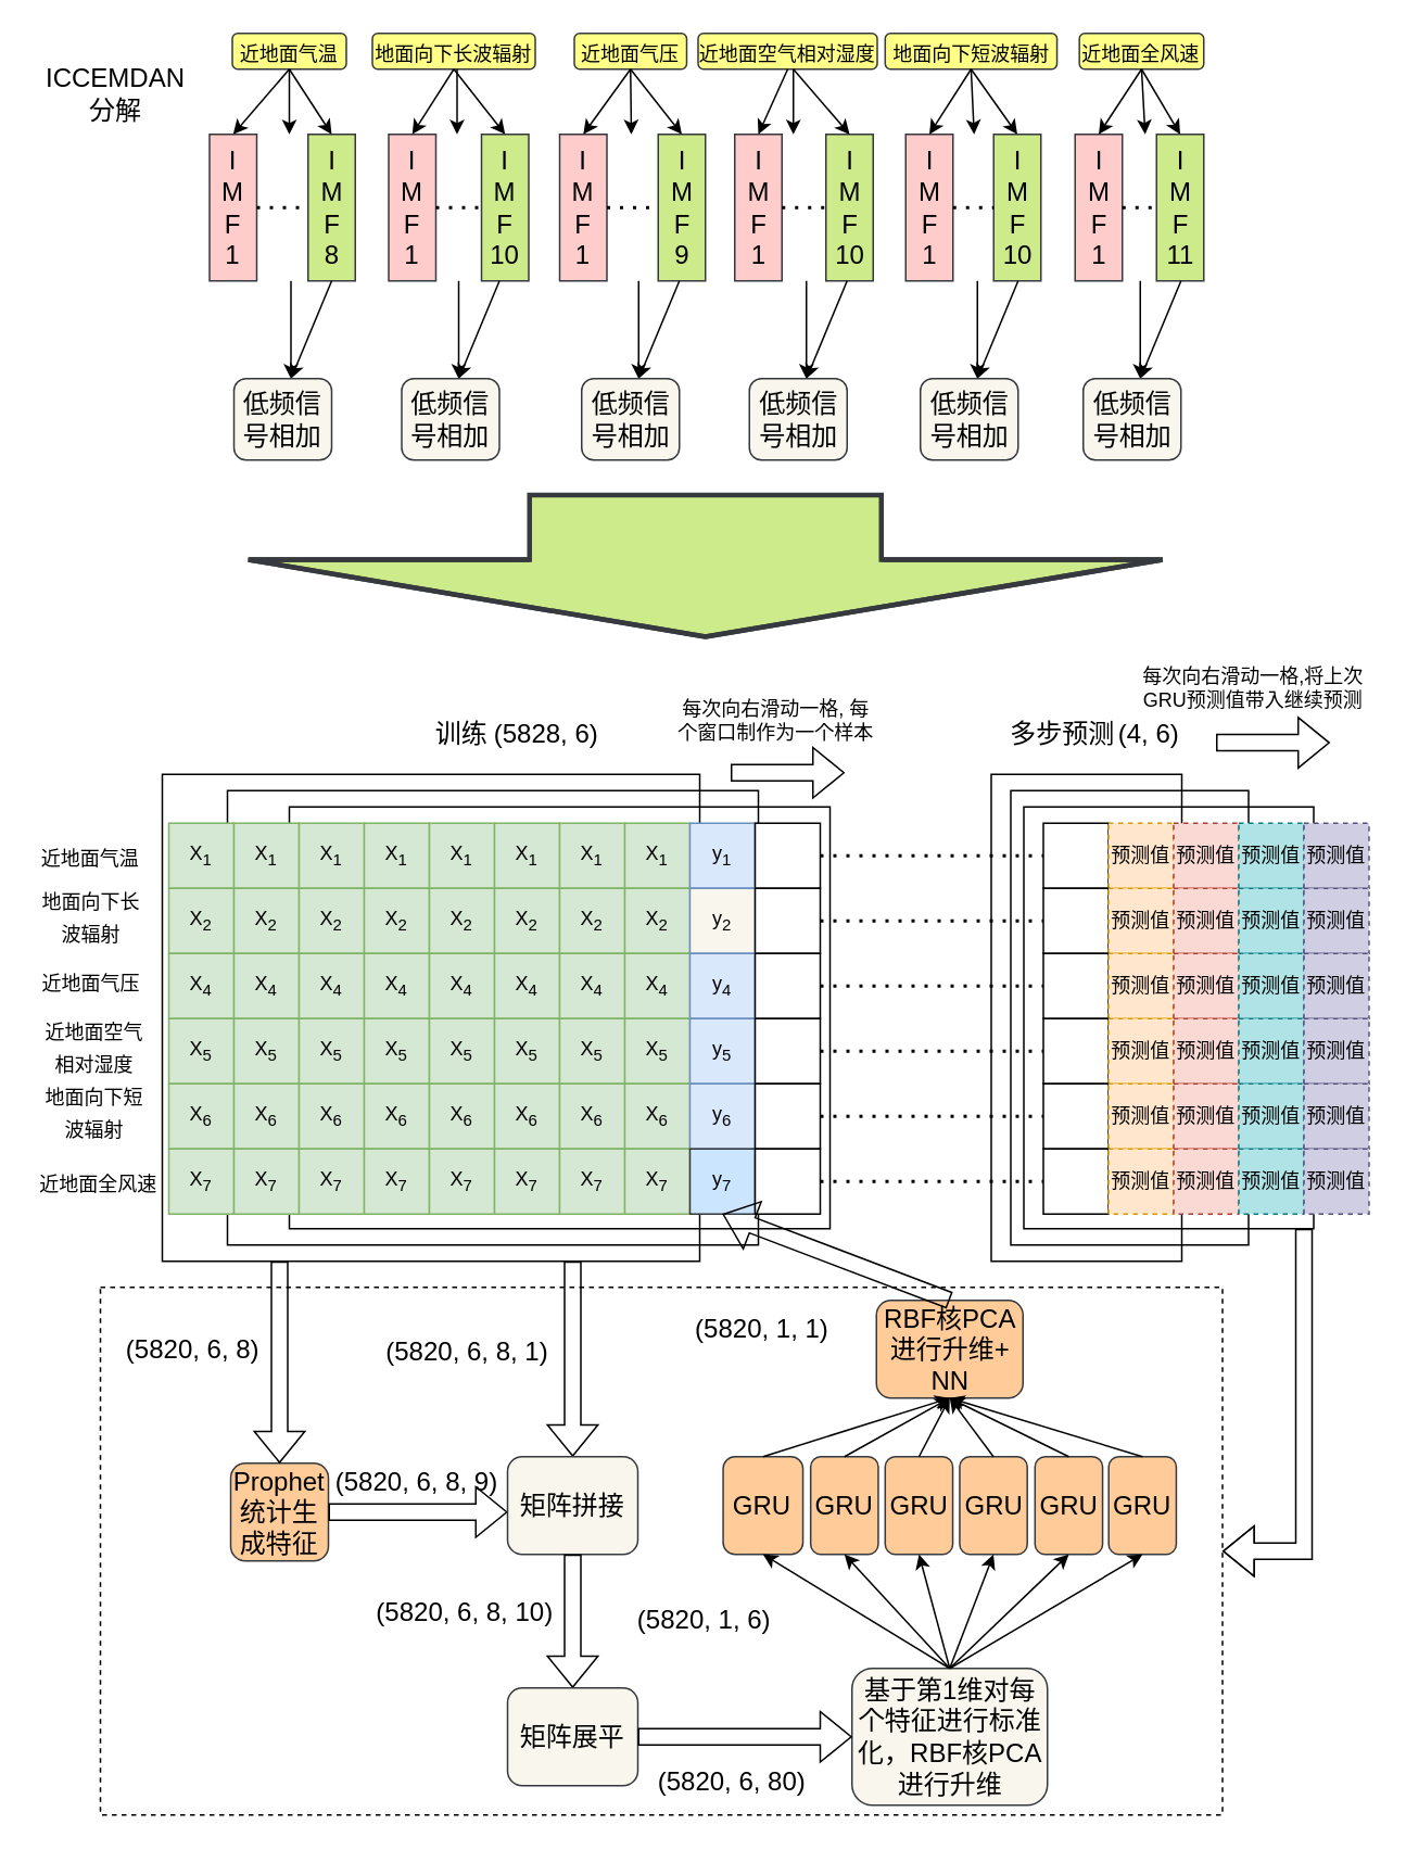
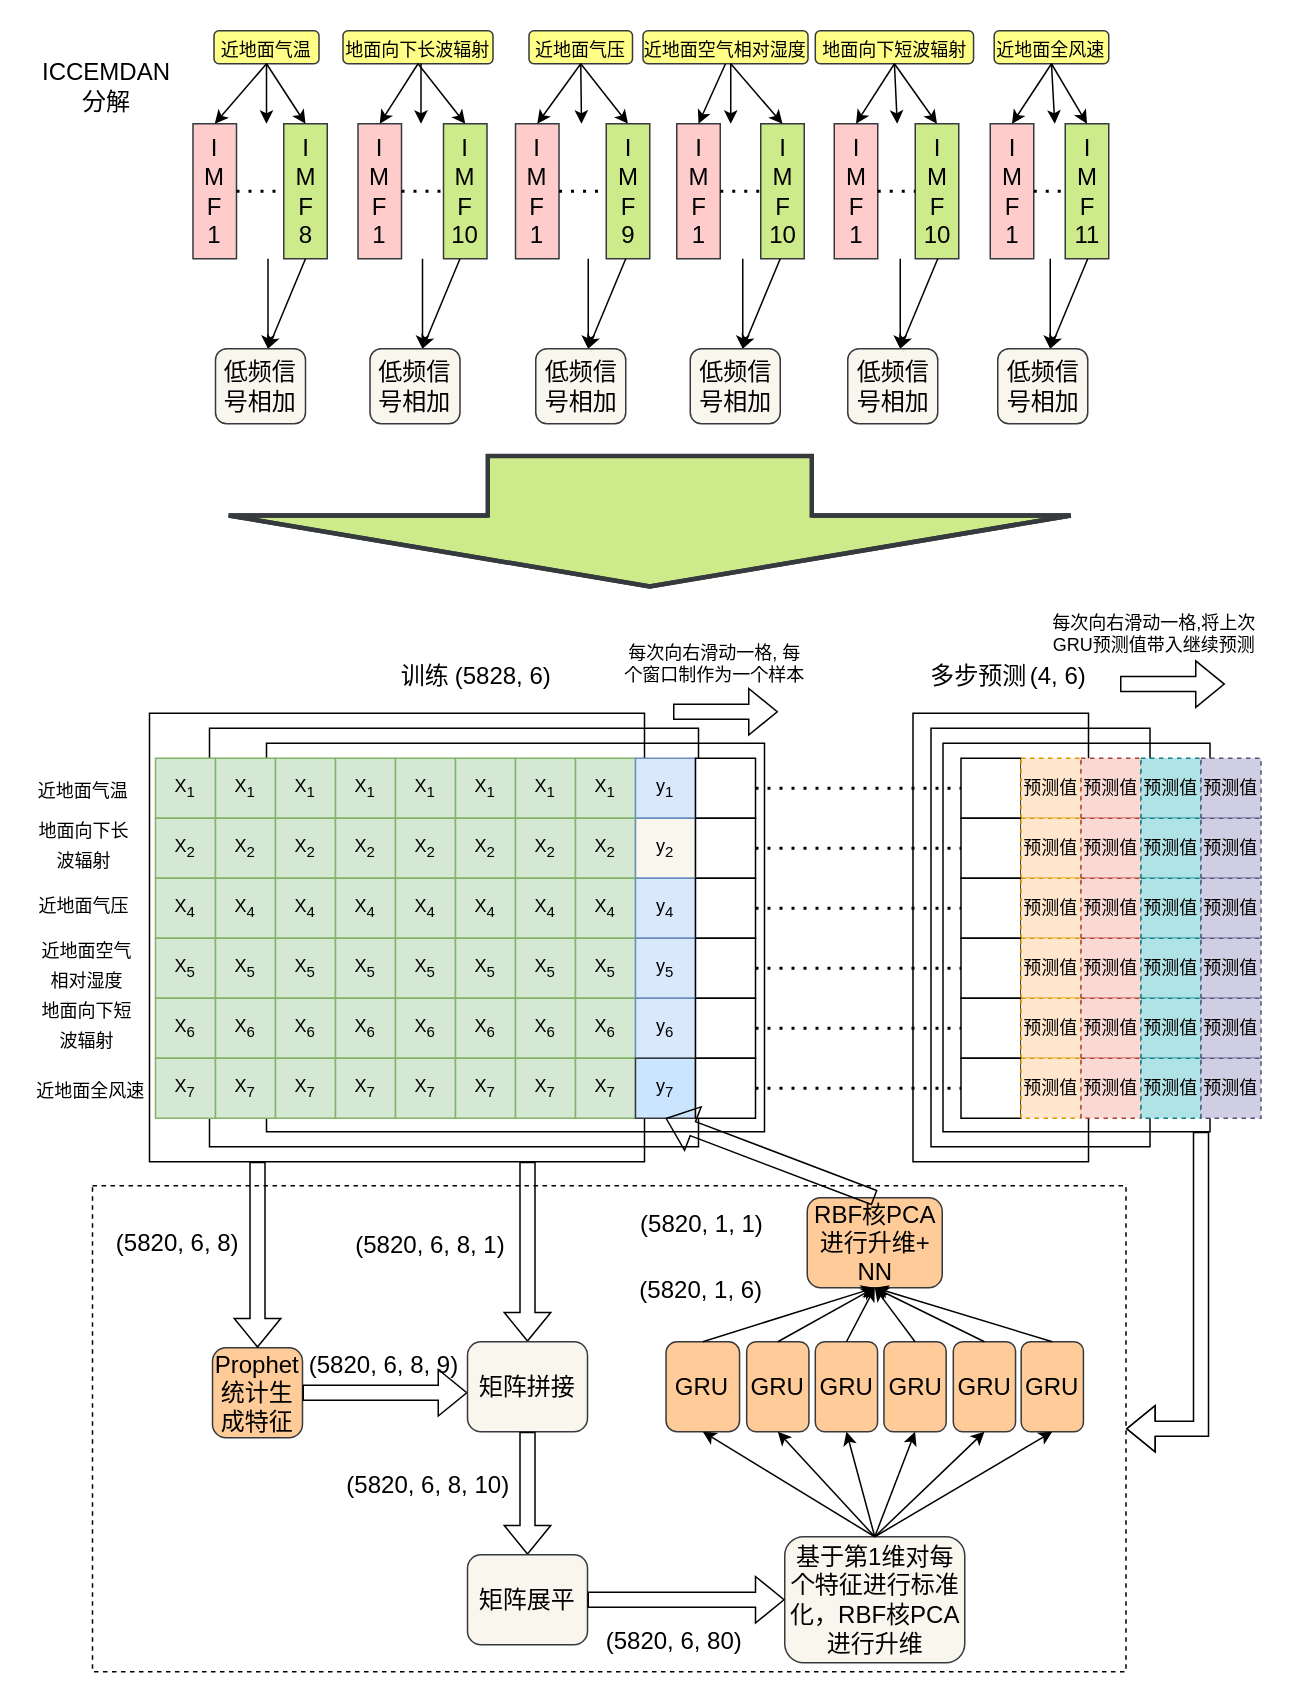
- <mxCell id="28" value="(5820, 1, 6)" style="text;html=1;strokeColor=none;fillColor=none;align=center;verticalAlign=middle;whiteSpace=wrap;rounded=0;dashed=1;fontSize=16;" parent="1" vertex="1"><mxGeometry x="385" y="979" width="94" height="30" as="geometry" /></mxCell>
+ <mxCell id="28" value="(5820, 1, 6)" style="text;html=1;strokeColor=none;fillColor=none;align=center;verticalAlign=middle;whiteSpace=wrap;rounded=0;dashed=1;fontSize=16;" parent="1" vertex="1"><mxGeometry x="420" y="844" width="94" height="30" as="geometry" /></mxCell>
